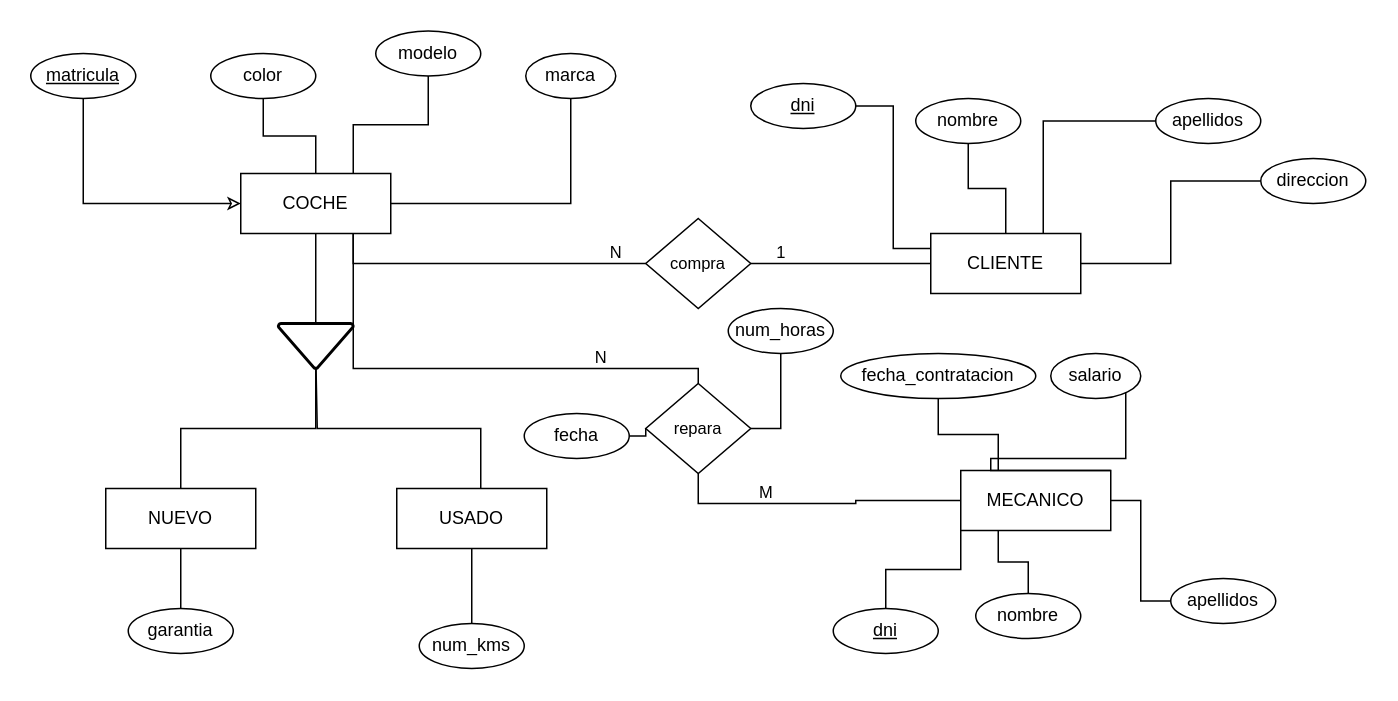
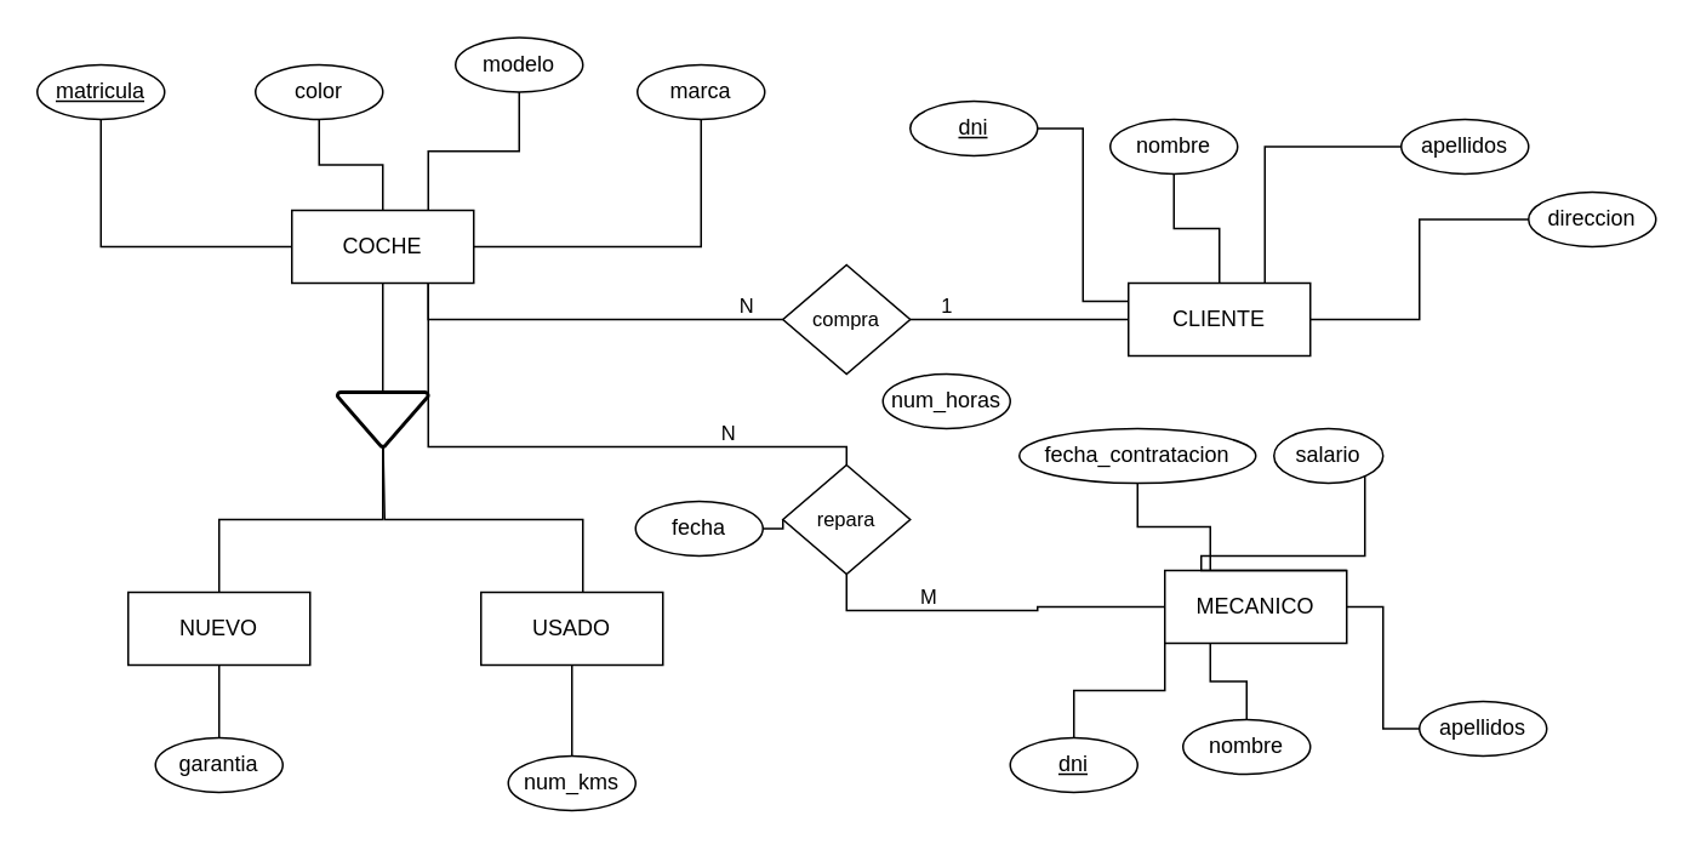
- <mxCell id="18" value="marca" style="ellipse;whiteSpace=wrap;html=1;" vertex="1" parent="1"><mxGeometry x="350" y="35" width="60" height="30" as="geometry" /></mxCell>
+ <mxCell id="18" value="marca" style="ellipse;whiteSpace=wrap;html=1;" vertex="1" parent="1"><mxGeometry x="350" y="35" width="70" height="30" as="geometry" /></mxCell>
- <mxCell id="23" style="edgeStyle=orthogonalEdgeStyle;rounded=0;orthogonalLoop=1;jettySize=auto;html=1;exitX=0.5;exitY=1;exitDx=0;exitDy=0;entryX=0;entryY=0.5;entryDx=0;entryDy=0;endArrow=classic;endFill=0;" edge="1" parent="1" source="24" target="12"><mxGeometry relative="1" as="geometry" /></mxCell>
+ <mxCell id="23" style="edgeStyle=orthogonalEdgeStyle;rounded=0;orthogonalLoop=1;jettySize=auto;html=1;exitX=0.5;exitY=1;exitDx=0;exitDy=0;entryX=0;entryY=0.5;entryDx=0;entryDy=0;endArrow=none;endFill=0;" edge="1" parent="1" source="24" target="12"><mxGeometry relative="1" as="geometry" /></mxCell>
- <mxCell id="53" style="edgeStyle=orthogonalEdgeStyle;rounded=0;orthogonalLoop=1;jettySize=auto;html=1;entryX=1;entryY=0.5;entryDx=0;entryDy=0;endArrow=none;endFill=0;" edge="1" parent="1" source="54" target="26"><mxGeometry relative="1" as="geometry" /></mxCell>
